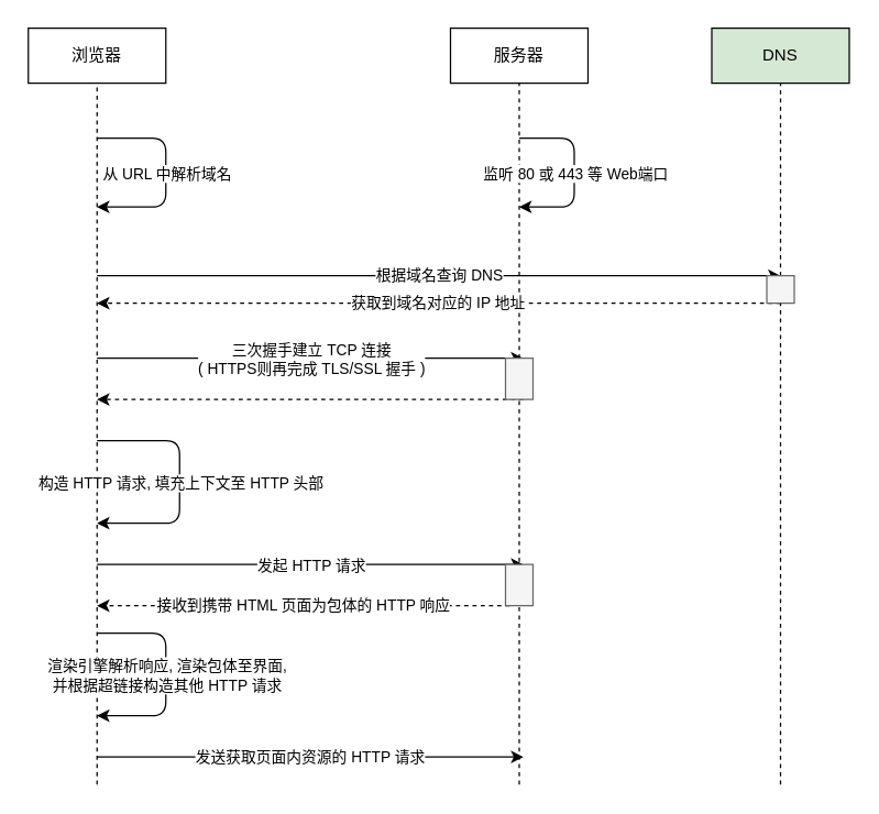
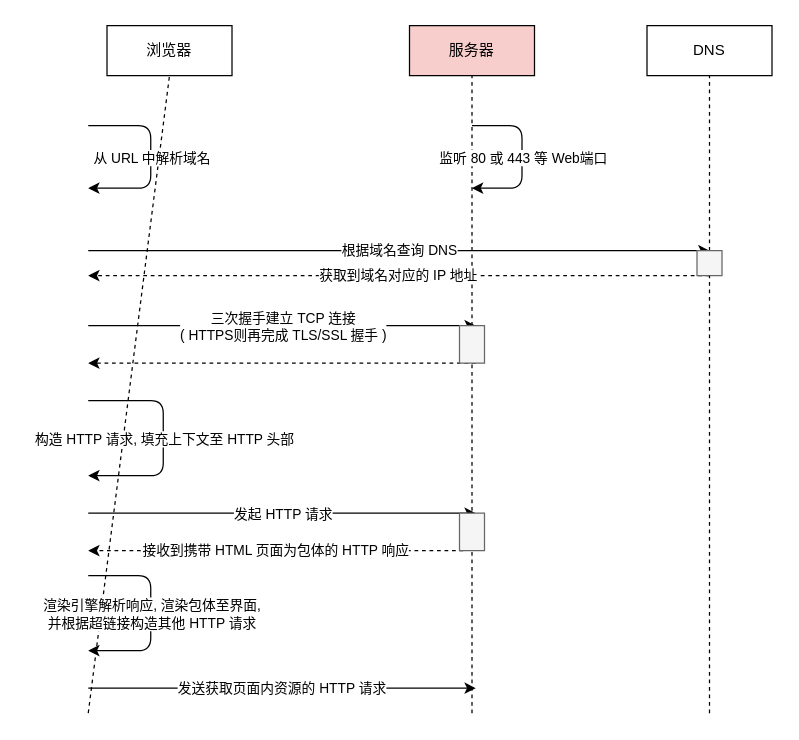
- <mxCell id="2" value="浏览器" style="rounded=0;whiteSpace=wrap;html=1;" vertex="1" parent="1"><mxGeometry x="20" y="20" width="100" height="40" as="geometry" /></mxCell>
+ <mxCell id="2" value="浏览器" style="rounded=0;whiteSpace=wrap;html=1;" vertex="1" parent="1"><mxGeometry x="85" y="20" width="100" height="40" as="geometry" /></mxCell>
- <mxCell id="4" value="服务器" style="rounded=0;whiteSpace=wrap;html=1;" vertex="1" parent="1"><mxGeometry x="327" y="20" width="100" height="40" as="geometry" /></mxCell>
+ <mxCell id="4" value="服务器" style="rounded=0;whiteSpace=wrap;html=1;fillColor=#f8cecc;" vertex="1" parent="1"><mxGeometry x="327" y="20" width="100" height="40" as="geometry" /></mxCell>
- <mxCell id="3" value="DNS" style="rounded=0;whiteSpace=wrap;html=1;fillColor=#d5e8d4;" vertex="1" parent="1"><mxGeometry x="517" y="20" width="100" height="40" as="geometry" /></mxCell>
+ <mxCell id="3" value="DNS" style="rounded=0;whiteSpace=wrap;html=1;" vertex="1" parent="1"><mxGeometry x="517" y="20" width="100" height="40" as="geometry" /></mxCell>
